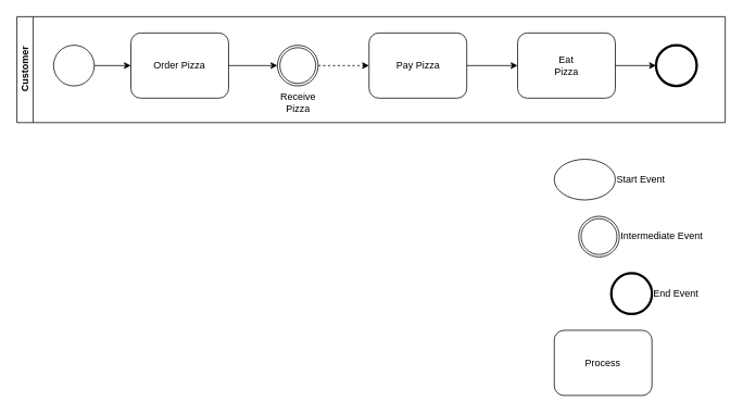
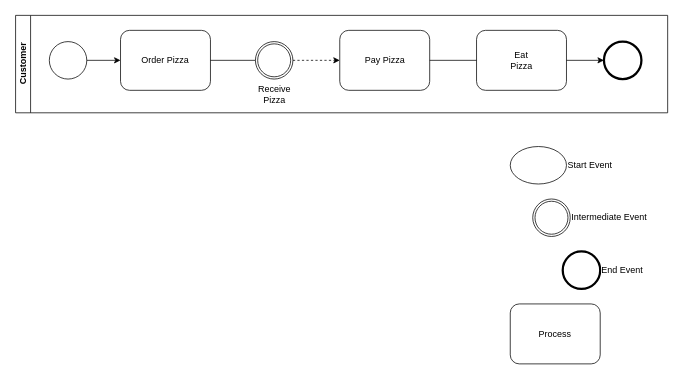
- <mxCell id="17" value="" style="edgeStyle=orthogonalEdgeStyle;rounded=0;orthogonalLoop=1;jettySize=auto;html=1;" parent="6" source="15" target="9" edge="1"><mxGeometry relative="1" as="geometry" /></mxCell>
+ <mxCell id="17" value="" style="edgeStyle=orthogonalEdgeStyle;rounded=0;orthogonalLoop=1;jettySize=auto;html=1;endArrow=none;" parent="6" source="15" target="9" edge="1"><mxGeometry relative="1" as="geometry" /></mxCell>
- <mxCell id="14" value="" style="edgeStyle=orthogonalEdgeStyle;rounded=0;orthogonalLoop=1;jettySize=auto;html=1;" parent="6" source="10" target="12" edge="1"><mxGeometry relative="1" as="geometry" /></mxCell>
+ <mxCell id="14" value="" style="edgeStyle=orthogonalEdgeStyle;rounded=0;orthogonalLoop=1;jettySize=auto;html=1;endArrow=none;" parent="6" source="10" target="12" edge="1"><mxGeometry relative="1" as="geometry" /></mxCell>
